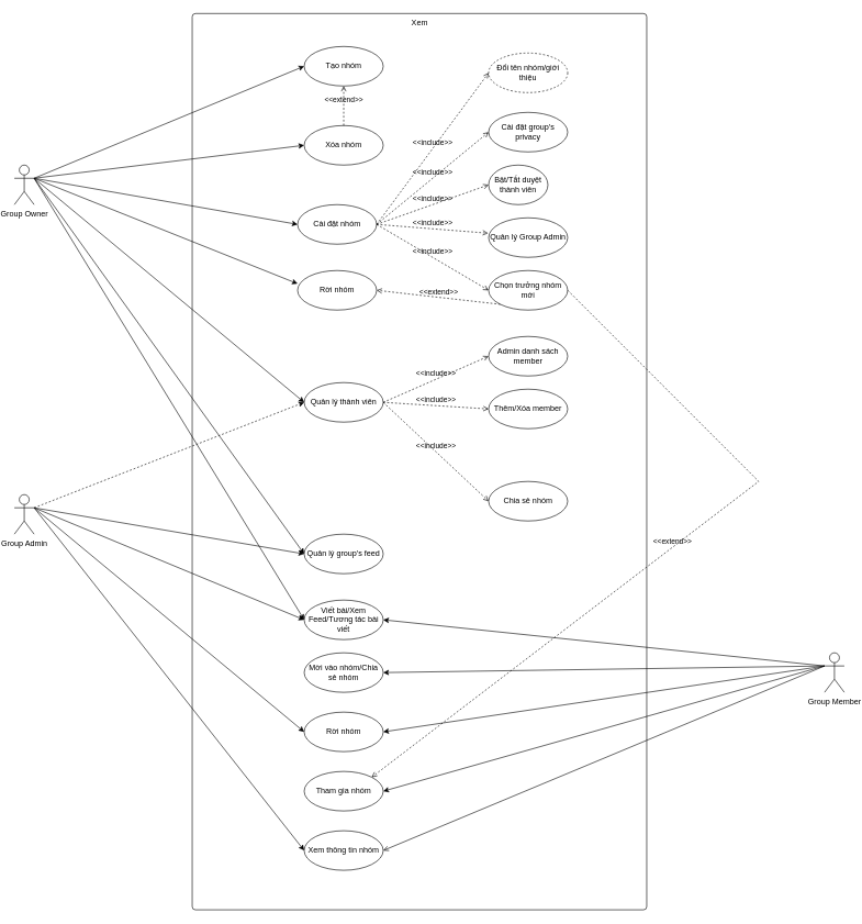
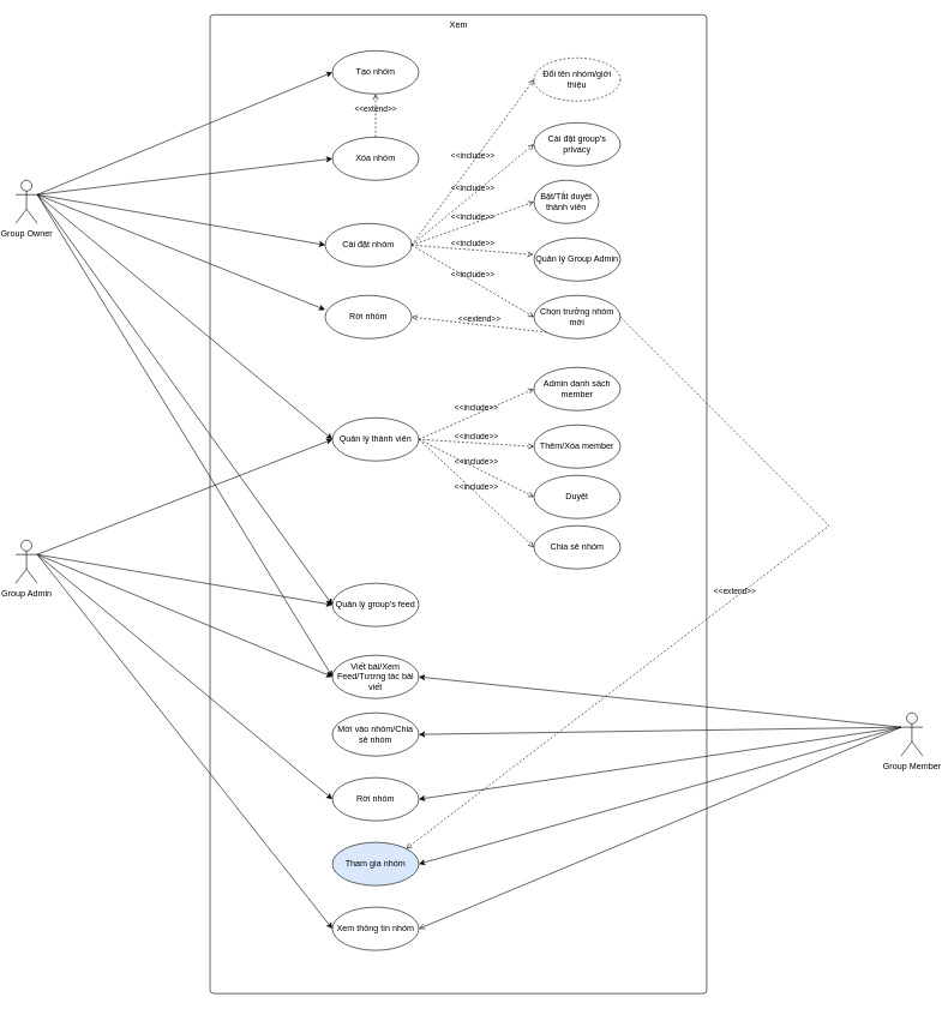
+ <mxCell id="26" value="&amp;lt;&amp;lt;include&amp;gt;&amp;gt;" style="html=1;verticalAlign=bottom;labelBackgroundColor=none;endArrow=open;endFill=0;dashed=1;rounded=0;exitX=1;exitY=0.5;exitDx=0;exitDy=0;entryX=0;entryY=0.5;entryDx=0;entryDy=0;" edge="1" parent="1" source="8" target="23"><mxGeometry width="160" relative="1" as="geometry"><mxPoint x="590" y="660" as="sourcePoint" /><mxPoint x="750" y="670" as="targetPoint" /></mxGeometry></mxCell>
+ <mxCell id="23" value="Duyệt" style="ellipse;whiteSpace=wrap;html=1;" vertex="1" parent="1"><mxGeometry x="740" y="660" width="120" height="60" as="geometry" /></mxCell>
- <mxCell id="34" value="" style="endArrow=classic;html=1;rounded=0;entryX=0;entryY=0.5;entryDx=0;entryDy=0;exitX=1;exitY=0.333;exitDx=0;exitDy=0;exitPerimeter=0;dashed=1;" edge="1" parent="1" source="4" target="8"><mxGeometry width="50" height="50" relative="1" as="geometry"><mxPoint x="60" y="280" as="sourcePoint" /><mxPoint x="340" y="830" as="targetPoint" /></mxGeometry></mxCell>
+ <mxCell id="34" value="" style="endArrow=classic;html=1;rounded=0;entryX=0;entryY=0.5;entryDx=0;entryDy=0;exitX=1;exitY=0.333;exitDx=0;exitDy=0;exitPerimeter=0;" edge="1" parent="1" source="4" target="8"><mxGeometry width="50" height="50" relative="1" as="geometry"><mxPoint x="60" y="280" as="sourcePoint" /><mxPoint x="340" y="830" as="targetPoint" /></mxGeometry></mxCell>
- <mxCell id="41" value="Tham gia nhóm" style="ellipse;whiteSpace=wrap;html=1;verticalAlign=middle;" vertex="1" parent="1"><mxGeometry x="460" y="1170" width="120" height="60" as="geometry" /></mxCell>
+ <mxCell id="41" value="Tham gia nhóm" style="ellipse;whiteSpace=wrap;html=1;verticalAlign=middle;fillColor=#dae8fc;" vertex="1" parent="1"><mxGeometry x="460" y="1170" width="120" height="60" as="geometry" /></mxCell>
